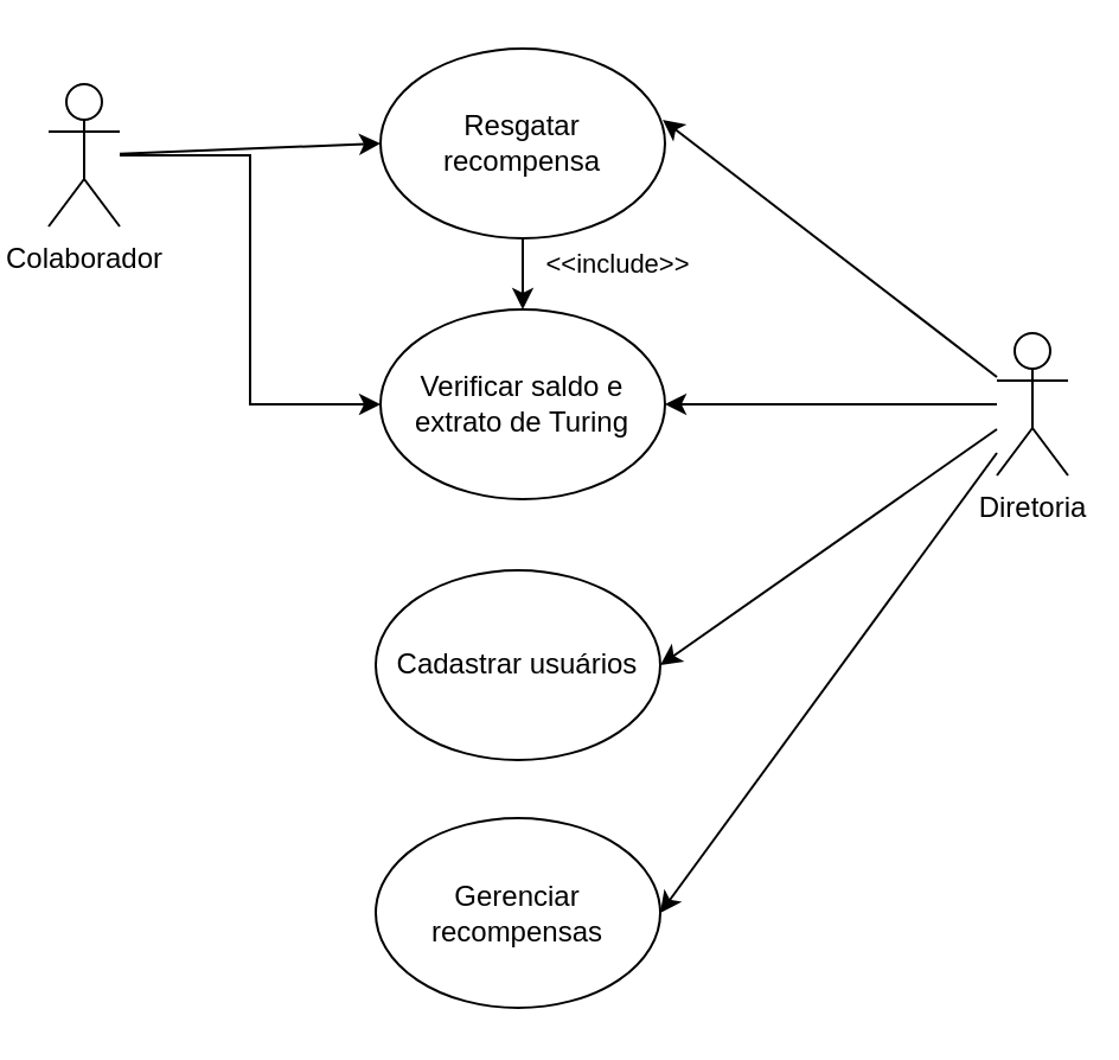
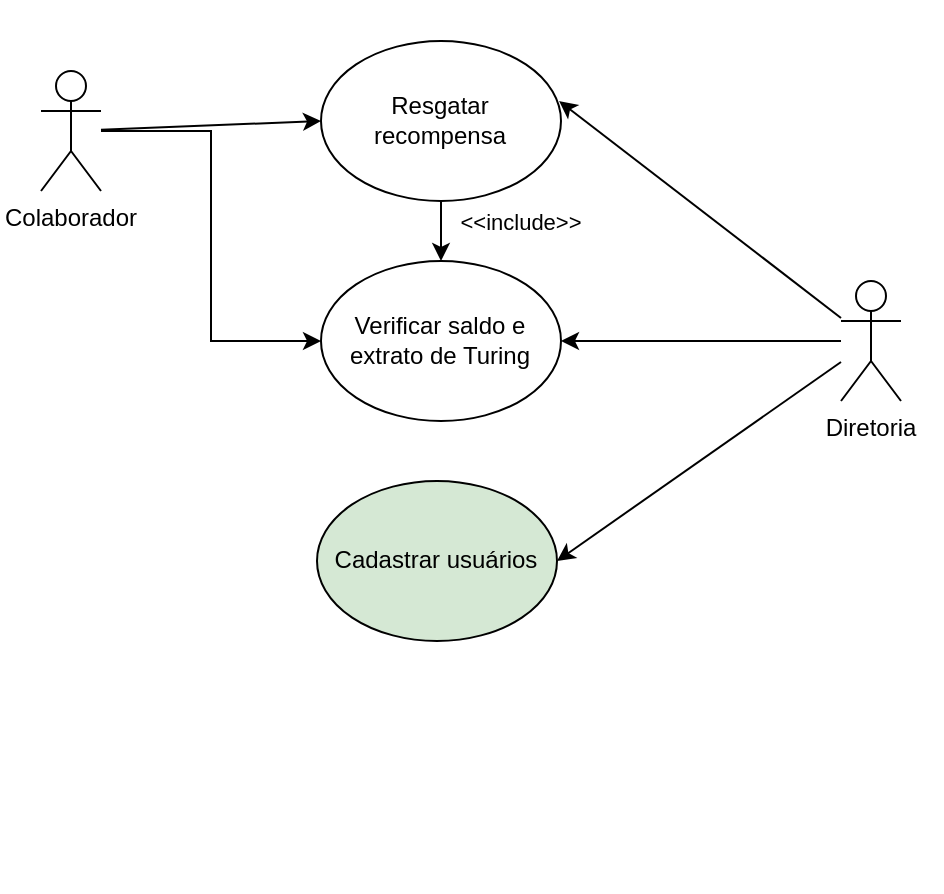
- <mxCell id="14" value="Cadastrar usuários" style="ellipse;whiteSpace=wrap;html=1;" parent="1" vertex="1"><mxGeometry x="158" y="240" width="120" height="80" as="geometry" /></mxCell>
+ <mxCell id="14" value="Cadastrar usuários" style="ellipse;whiteSpace=wrap;html=1;fillColor=#d5e8d4;" parent="1" vertex="1"><mxGeometry x="158" y="240" width="120" height="80" as="geometry" /></mxCell>
- <mxCell id="6" style="edgeStyle=none;html=1;entryX=1;entryY=0.5;entryDx=0;entryDy=0;" parent="1" source="10" target="15" edge="1"><mxGeometry relative="1" as="geometry" /></mxCell>
- <mxCell id="15" value="Gerenciar recompensas" style="ellipse;whiteSpace=wrap;html=1;" parent="1" vertex="1"><mxGeometry x="158" y="344.5" width="120" height="80" as="geometry" /></mxCell>
